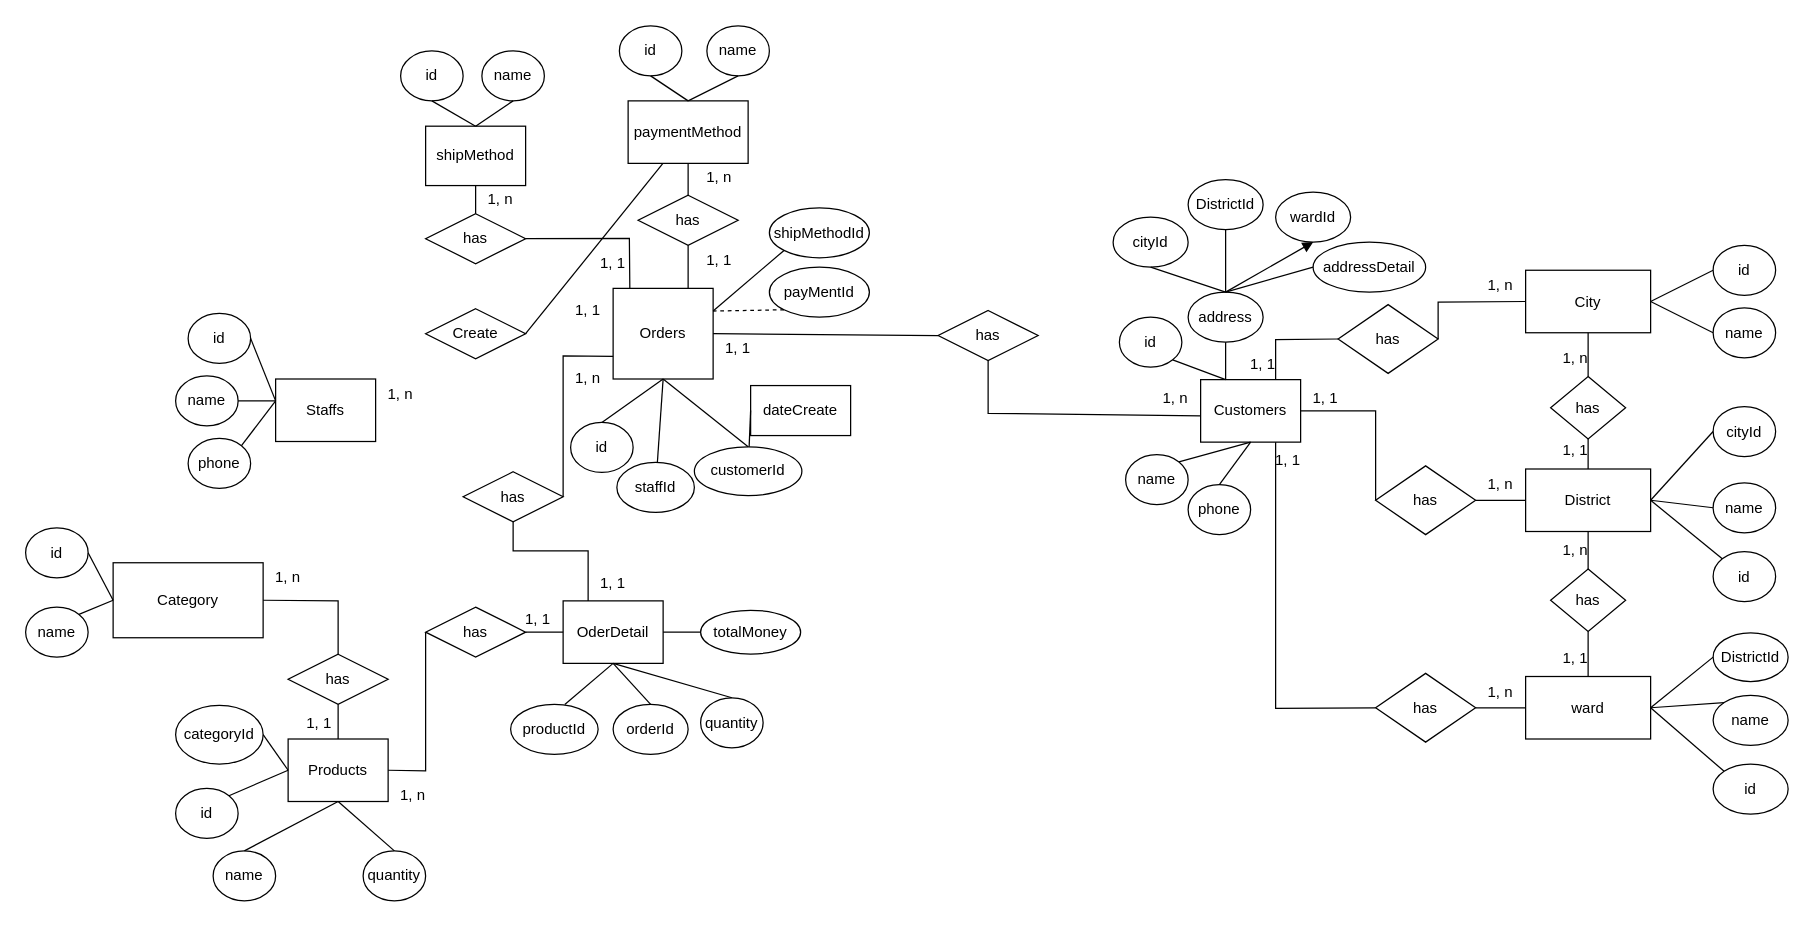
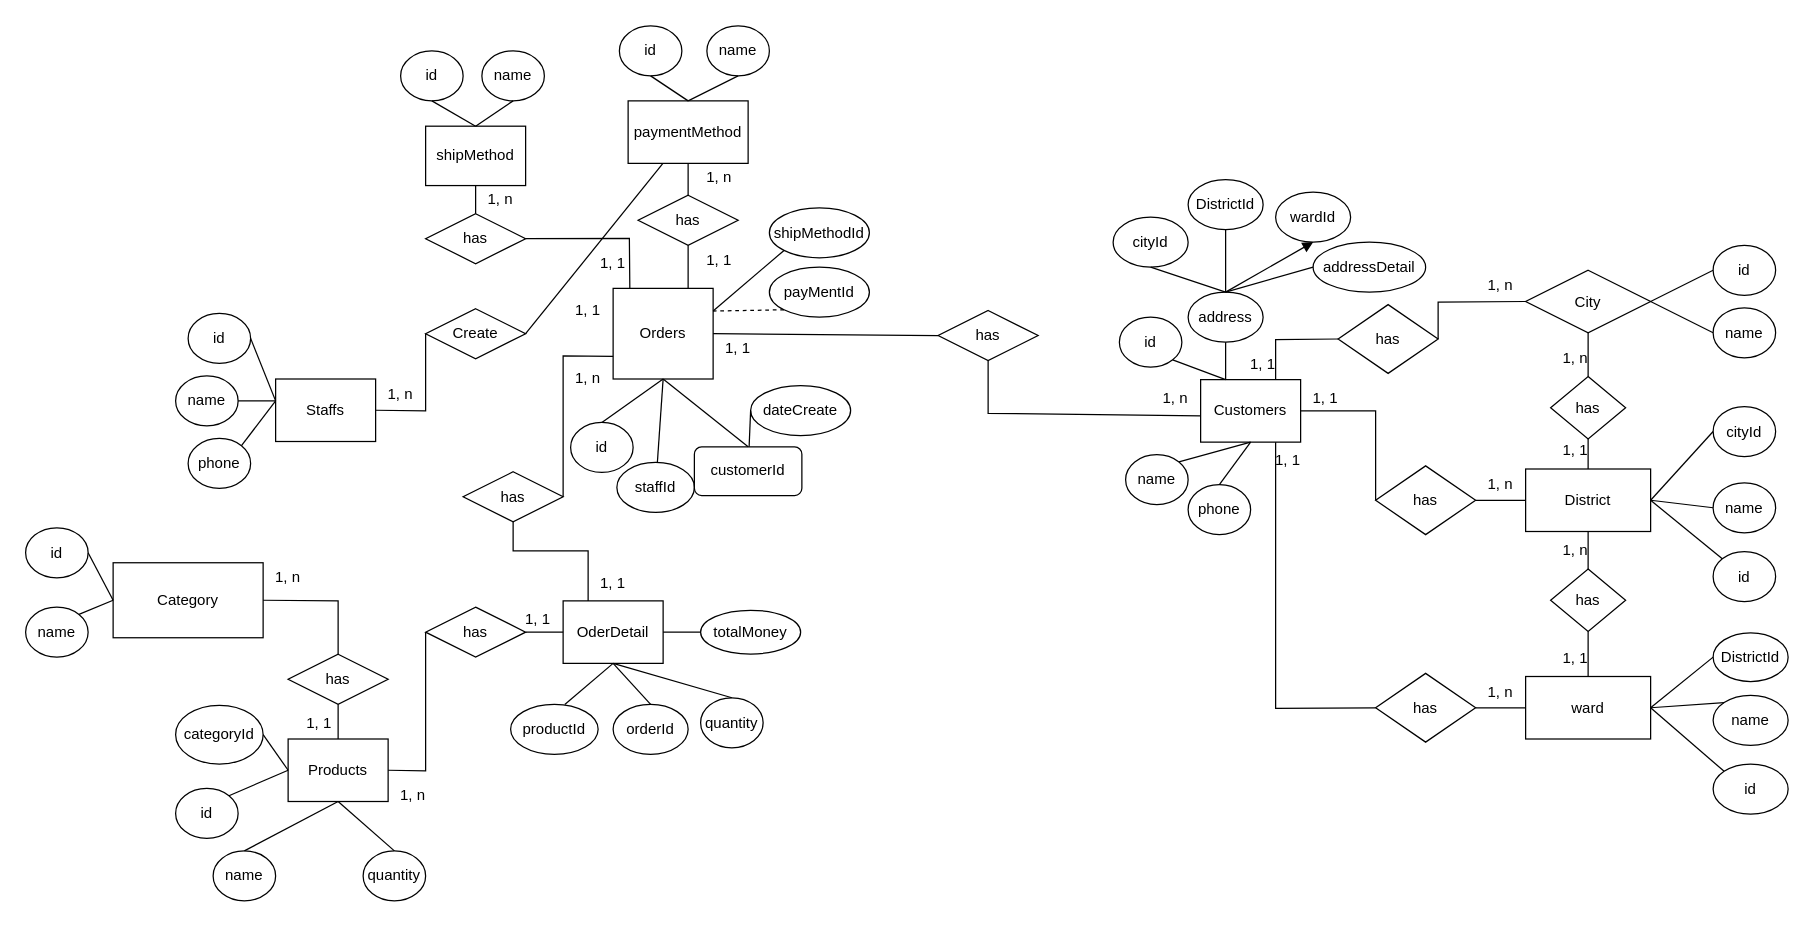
- <mxCell id="68" value="City" style="rounded=0;whiteSpace=wrap;html=1;" vertex="1" parent="1"><mxGeometry x="1220" y="215.5" width="100" height="50" as="geometry" /></mxCell>
+ <mxCell id="68" value="City" style="rhombus;whiteSpace=wrap;html=1;" vertex="1" parent="1"><mxGeometry x="1220" y="215.5" width="100" height="50" as="geometry" /></mxCell>
+ <mxCell id="11" value="" style="endArrow=none;html=1;rounded=0;exitX=1;exitY=0.5;exitDx=0;exitDy=0;entryX=0;entryY=0.5;entryDx=0;entryDy=0;" parent="1" source="2" target="9" edge="1"><mxGeometry width="50" height="50" relative="1" as="geometry"><mxPoint x="550" y="460" as="sourcePoint" /><mxPoint x="600" y="410" as="targetPoint" /><Array as="points"><mxPoint x="340" y="328" /></Array></mxGeometry></mxCell>
- <mxCell id="21" value="dateCreate" style="whiteSpace=wrap;html=1;rounded=0;" parent="1" vertex="1"><mxGeometry x="600" y="307.75" width="80" height="40" as="geometry" /></mxCell>
+ <mxCell id="21" value="dateCreate" style="ellipse;whiteSpace=wrap;html=1;" parent="1" vertex="1"><mxGeometry x="600" y="307.75" width="80" height="40" as="geometry" /></mxCell>
- <mxCell id="20" value="customerId" style="ellipse;whiteSpace=wrap;html=1;" parent="1" vertex="1"><mxGeometry x="555" y="356.75" width="86" height="39" as="geometry" /></mxCell>
+ <mxCell id="20" value="customerId" style="whiteSpace=wrap;html=1;rounded=1;" parent="1" vertex="1"><mxGeometry x="555" y="356.75" width="86" height="39" as="geometry" /></mxCell>
